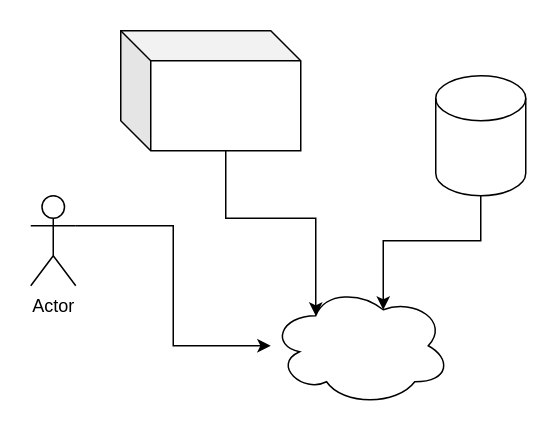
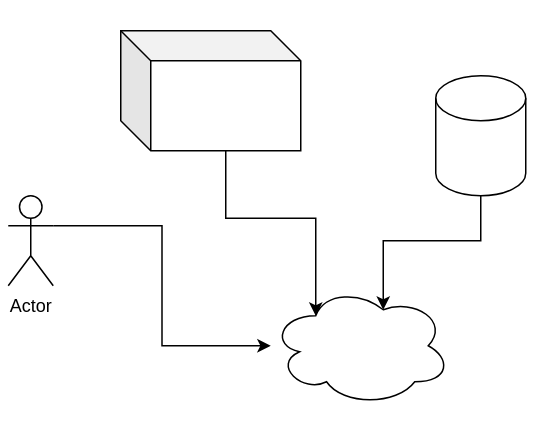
- <mxCell id="4" value="Actor" style="shape=umlActor;verticalLabelPosition=bottom;verticalAlign=top;html=1;outlineConnect=0;" vertex="1" parent="1"><mxGeometry x="20" y="130" width="30" height="60" as="geometry" /></mxCell>
+ <mxCell id="4" value="Actor" style="shape=umlActor;verticalLabelPosition=bottom;verticalAlign=top;html=1;outlineConnect=0;" vertex="1" parent="1"><mxGeometry x="5" y="130" width="30" height="60" as="geometry" /></mxCell>
